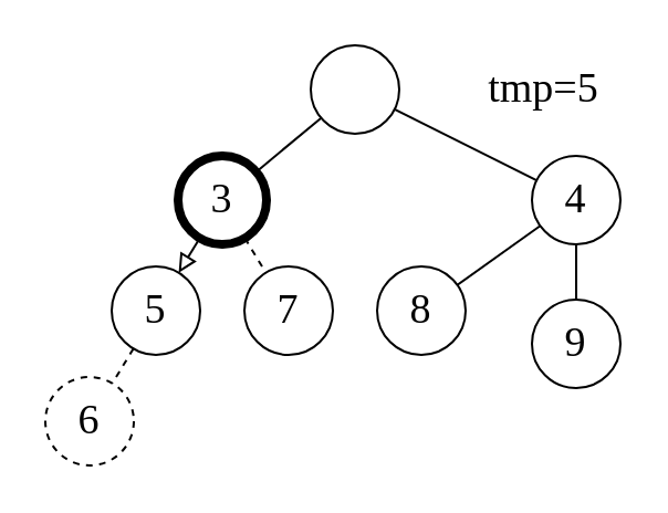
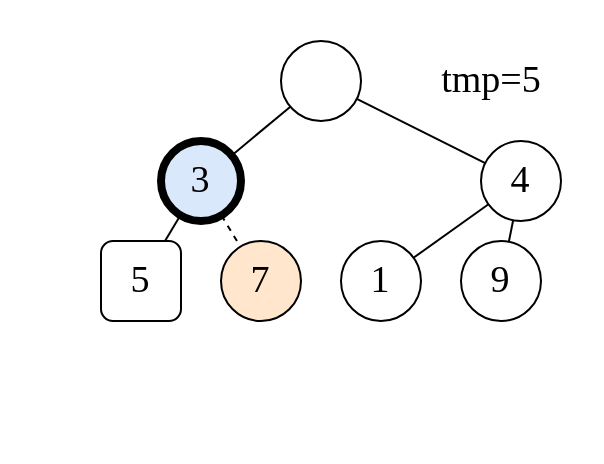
- <mxCell id="7" value="3" style="ellipse;whiteSpace=wrap;html=1;fontFamily=Times New Roman;fontSize=19;strokeWidth=4;" vertex="1" parent="1"><mxGeometry x="80" y="70" width="40" height="40" as="geometry" /></mxCell>
+ <mxCell id="7" value="3" style="ellipse;whiteSpace=wrap;html=1;fontFamily=Times New Roman;fontSize=19;strokeWidth=4;fillColor=#dae8fc;" vertex="1" parent="1"><mxGeometry x="80" y="70" width="40" height="40" as="geometry" /></mxCell>
- <mxCell id="5" style="edgeStyle=none;html=1;fontFamily=Times New Roman;fontSize=19;endArrow=block;endFill=0;" edge="1" parent="1" source="7" target="11"><mxGeometry relative="1" as="geometry" /></mxCell>
+ <mxCell id="5" style="edgeStyle=none;html=1;fontFamily=Times New Roman;fontSize=19;endArrow=none;endFill=0;" edge="1" parent="1" source="7" target="11"><mxGeometry relative="1" as="geometry" /></mxCell>
- <mxCell id="11" value="5" style="ellipse;whiteSpace=wrap;html=1;fontFamily=Times New Roman;fontSize=19;" vertex="1" parent="1"><mxGeometry x="50" y="120" width="40" height="40" as="geometry" /></mxCell>
+ <mxCell id="11" value="5" style="whiteSpace=wrap;html=1;fontFamily=Times New Roman;fontSize=19;rounded=1;" vertex="1" parent="1"><mxGeometry x="50" y="120" width="40" height="40" as="geometry" /></mxCell>
- <mxCell id="12" value="7" style="ellipse;whiteSpace=wrap;html=1;fontFamily=Times New Roman;fontSize=19;" vertex="1" parent="1"><mxGeometry x="110" y="120" width="40" height="40" as="geometry" /></mxCell>
+ <mxCell id="12" value="7" style="ellipse;whiteSpace=wrap;html=1;fontFamily=Times New Roman;fontSize=19;fillColor=#ffe6cc;" vertex="1" parent="1"><mxGeometry x="110" y="120" width="40" height="40" as="geometry" /></mxCell>
- <mxCell id="13" value="8" style="ellipse;whiteSpace=wrap;html=1;fontFamily=Times New Roman;fontSize=19;" vertex="1" parent="1"><mxGeometry x="170" y="120" width="40" height="40" as="geometry" /></mxCell>
+ <mxCell id="13" value="1" style="ellipse;whiteSpace=wrap;html=1;fontFamily=Times New Roman;fontSize=19;" vertex="1" parent="1"><mxGeometry x="170" y="120" width="40" height="40" as="geometry" /></mxCell>
- <mxCell id="14" value="9" style="ellipse;whiteSpace=wrap;html=1;fontFamily=Times New Roman;fontSize=19;" vertex="1" parent="1"><mxGeometry x="240" y="135" width="40" height="40" as="geometry" /></mxCell>
+ <mxCell id="14" value="9" style="ellipse;whiteSpace=wrap;html=1;fontFamily=Times New Roman;fontSize=19;" vertex="1" parent="1"><mxGeometry x="230" y="120" width="40" height="40" as="geometry" /></mxCell>
- <mxCell id="15" style="edgeStyle=none;html=1;fontFamily=Times New Roman;fontSize=19;endArrow=none;endFill=0;dashed=1;" edge="1" parent="1" source="11" target="16"><mxGeometry relative="1" as="geometry"><mxPoint x="59.84" y="159.997" as="sourcePoint" /></mxGeometry></mxCell>
- <mxCell id="16" value="6" style="ellipse;whiteSpace=wrap;html=1;fontFamily=Times New Roman;fontSize=19;dashed=1;" vertex="1" parent="1"><mxGeometry x="20" y="170" width="40" height="40" as="geometry" /></mxCell>
